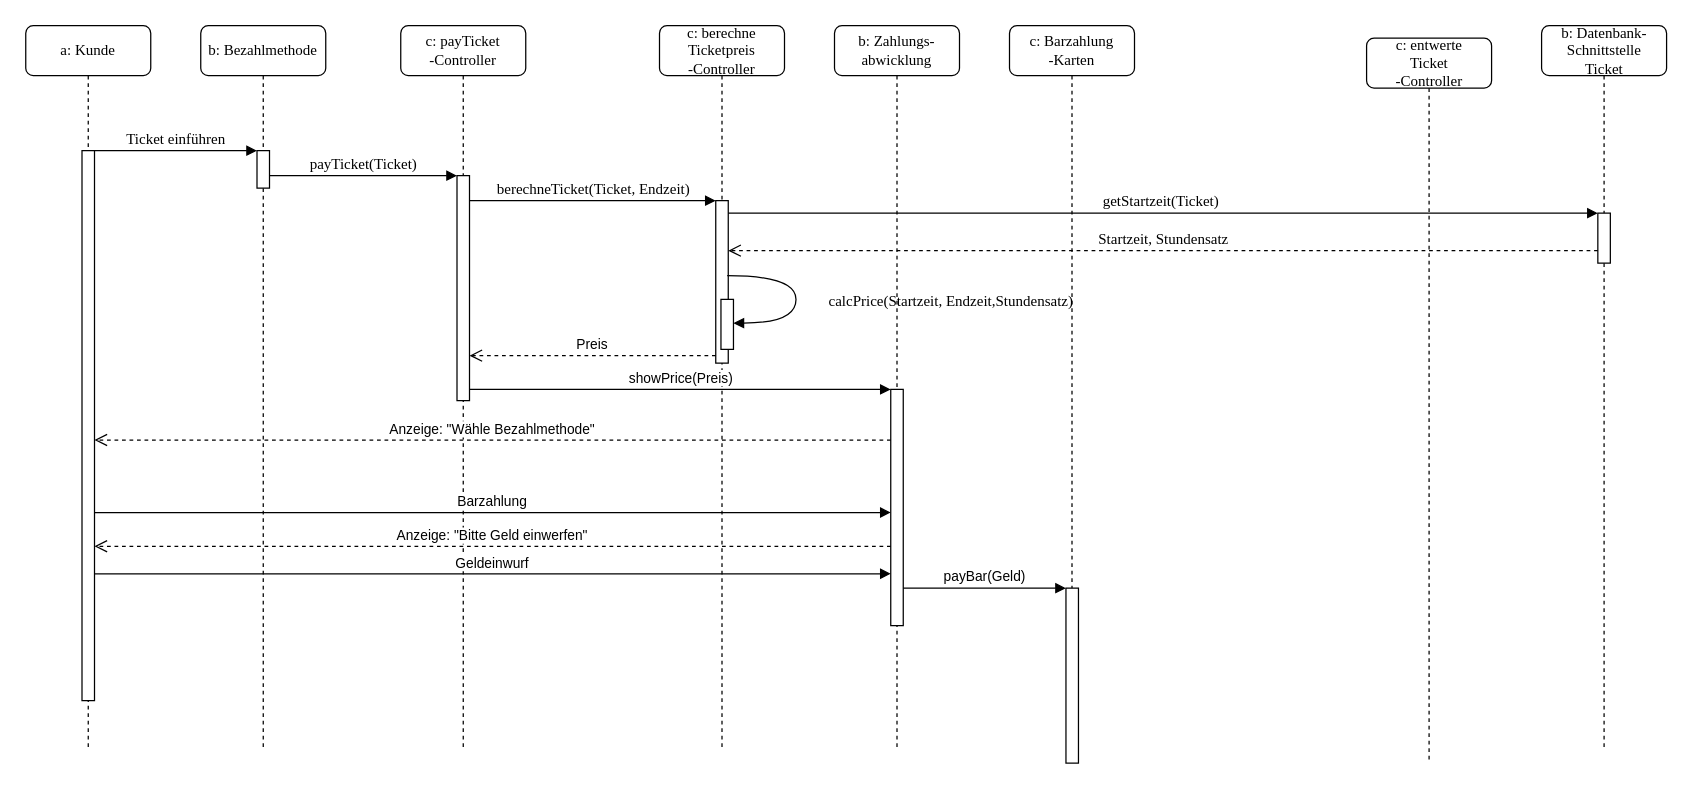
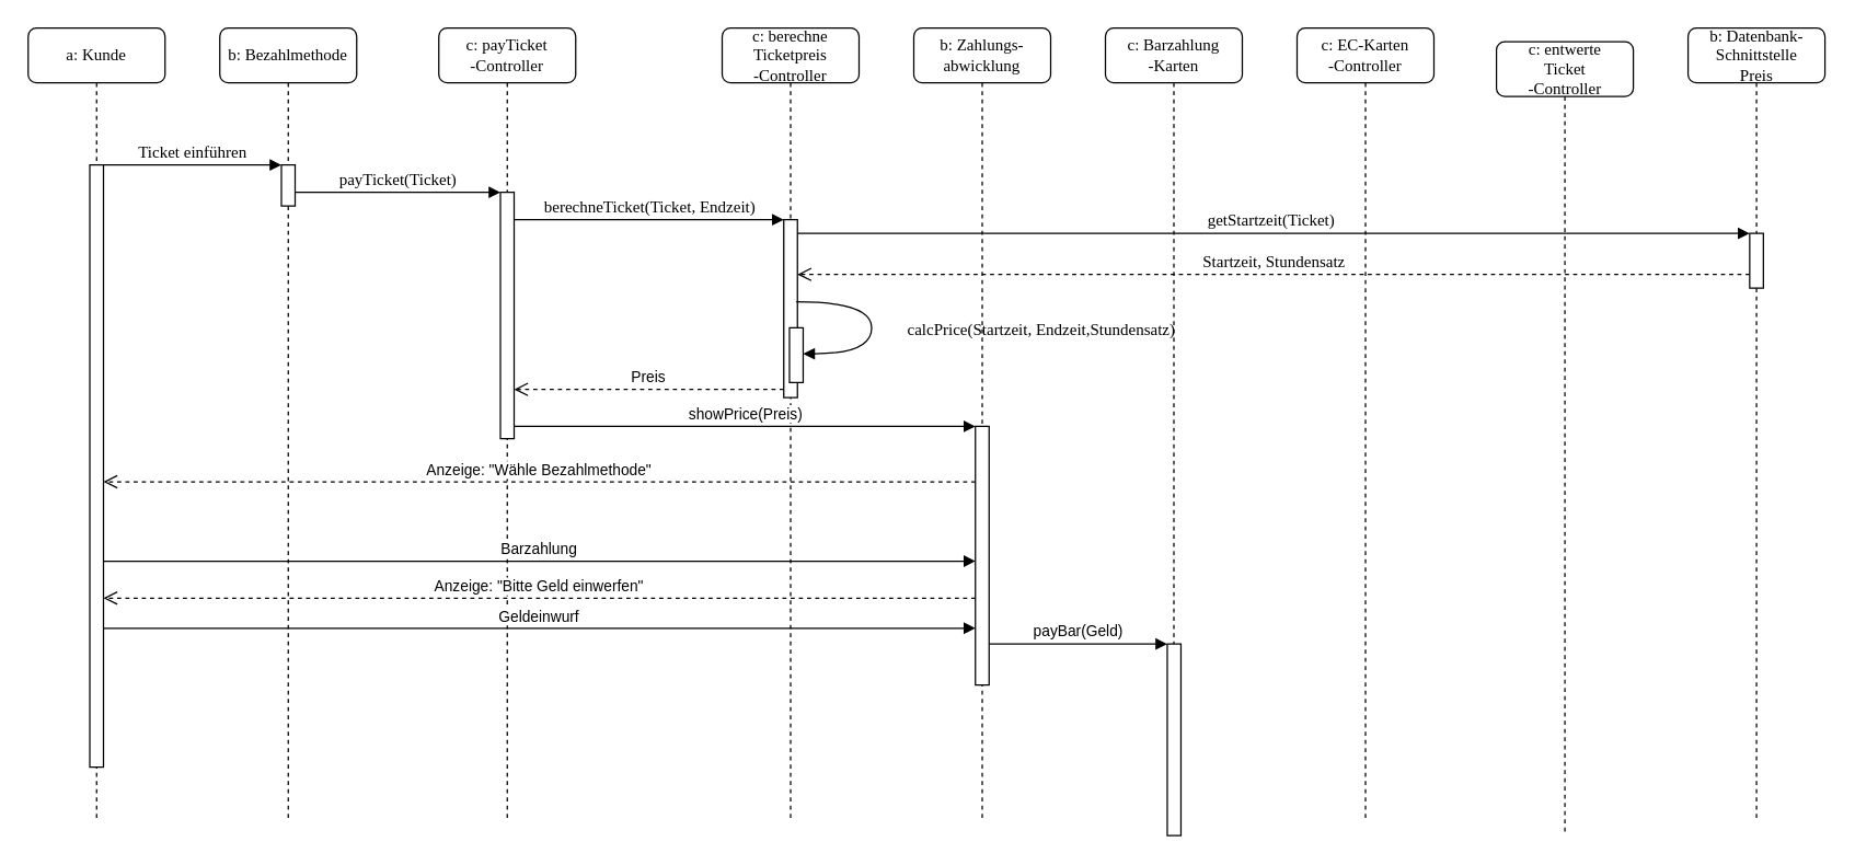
- <mxCell id="20" value="b:&amp;nbsp;&lt;span&gt;Datenbank-&lt;/span&gt;&lt;br&gt;&lt;span&gt;Schnittstelle&lt;/span&gt;&lt;br&gt;&lt;span&gt;Ticket&lt;/span&gt;" style="shape=umlLifeline;perimeter=lifelinePerimeter;whiteSpace=wrap;html=1;container=1;collapsible=0;recursiveResize=0;outlineConnect=0;rounded=1;shadow=0;comic=0;labelBackgroundColor=none;strokeColor=#000000;strokeWidth=1;fillColor=#FFFFFF;fontFamily=Verdana;fontSize=12;fontColor=#000000;align=center;" vertex="1" parent="1"><mxGeometry x="1232.667" y="20" width="100" height="580" as="geometry" /></mxCell>
+ <mxCell id="20" value="b:&amp;nbsp;&lt;span&gt;Datenbank-&lt;/span&gt;&lt;br&gt;&lt;span&gt;Schnittstelle&lt;/span&gt;&lt;br&gt;&lt;span&gt;Preis&lt;/span&gt;" style="shape=umlLifeline;perimeter=lifelinePerimeter;whiteSpace=wrap;html=1;container=1;collapsible=0;recursiveResize=0;outlineConnect=0;rounded=1;shadow=0;comic=0;labelBackgroundColor=none;strokeColor=#000000;strokeWidth=1;fillColor=#FFFFFF;fontFamily=Verdana;fontSize=12;fontColor=#000000;align=center;" vertex="1" parent="1"><mxGeometry x="1232.667" y="20" width="100" height="580" as="geometry" /></mxCell>
+ <mxCell id="12" value="c:&amp;nbsp;&lt;span&gt;EC-Karten&lt;/span&gt;&lt;br&gt;&lt;span&gt;-Controller&lt;/span&gt;" style="shape=umlLifeline;perimeter=lifelinePerimeter;whiteSpace=wrap;html=1;container=1;collapsible=0;recursiveResize=0;outlineConnect=0;rounded=1;shadow=0;comic=0;labelBackgroundColor=none;strokeColor=#000000;strokeWidth=1;fillColor=#FFFFFF;fontFamily=Verdana;fontSize=12;fontColor=#000000;align=center;" parent="1" vertex="1"><mxGeometry x="947" y="20" width="100" height="580" as="geometry" /></mxCell>
